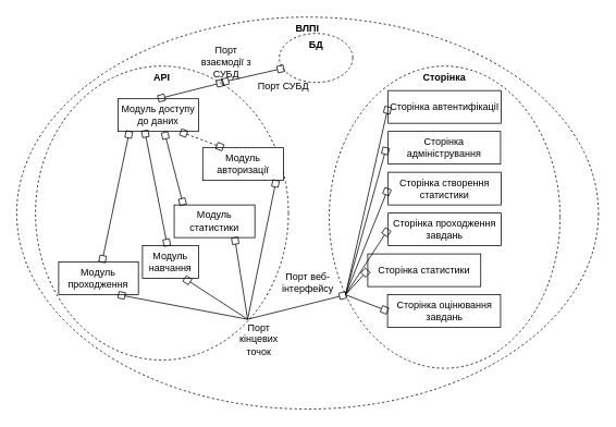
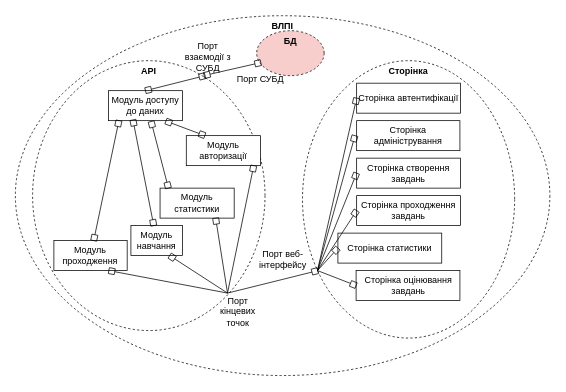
- <mxCell id="33" value="&lt;b&gt;БД&lt;br&gt;&lt;/b&gt;" style="ellipse;whiteSpace=wrap;html=1;dashed=1;verticalAlign=top;" vertex="1" parent="1"><mxGeometry x="341.87" y="40" width="90" height="60" as="geometry" /></mxCell>
+ <mxCell id="33" value="&lt;b&gt;БД&lt;br&gt;&lt;/b&gt;" style="ellipse;whiteSpace=wrap;html=1;dashed=1;verticalAlign=top;fillColor=#f8cecc;" vertex="1" parent="1"><mxGeometry x="341.87" y="40" width="90" height="60" as="geometry" /></mxCell>
- <mxCell id="19" value="" style="endArrow=box;html=1;rounded=0;startArrow=box;startFill=0;exitX=0.776;exitY=1.014;exitDx=0;exitDy=0;endFill=0;exitPerimeter=0;entryX=0.25;entryY=0;entryDx=0;entryDy=0;dashed=1;" parent="1" source="11" target="12" edge="1"><mxGeometry width="50" height="50" relative="1" as="geometry"><mxPoint x="223.565" y="190" as="sourcePoint" /><mxPoint x="203" y="220" as="targetPoint" /></mxGeometry></mxCell>
+ <mxCell id="19" value="" style="endArrow=box;html=1;rounded=0;startArrow=box;startFill=0;exitX=0.776;exitY=1.014;exitDx=0;exitDy=0;endFill=0;exitPerimeter=0;entryX=0.25;entryY=0;entryDx=0;entryDy=0;" parent="1" source="11" target="12" edge="1"><mxGeometry width="50" height="50" relative="1" as="geometry"><mxPoint x="223.565" y="190" as="sourcePoint" /><mxPoint x="203" y="220" as="targetPoint" /></mxGeometry></mxCell>
- <mxCell id="7" value="Сторінка створення статистики" style="rounded=0;whiteSpace=wrap;html=1;verticalAlign=middle;" parent="1" vertex="1"><mxGeometry x="475.25" y="210" width="138.5" height="40" as="geometry" /></mxCell>
+ <mxCell id="7" value="Сторінка створення завдань" style="rounded=0;whiteSpace=wrap;html=1;verticalAlign=middle;" parent="1" vertex="1"><mxGeometry x="475.25" y="210" width="138.5" height="40" as="geometry" /></mxCell>
